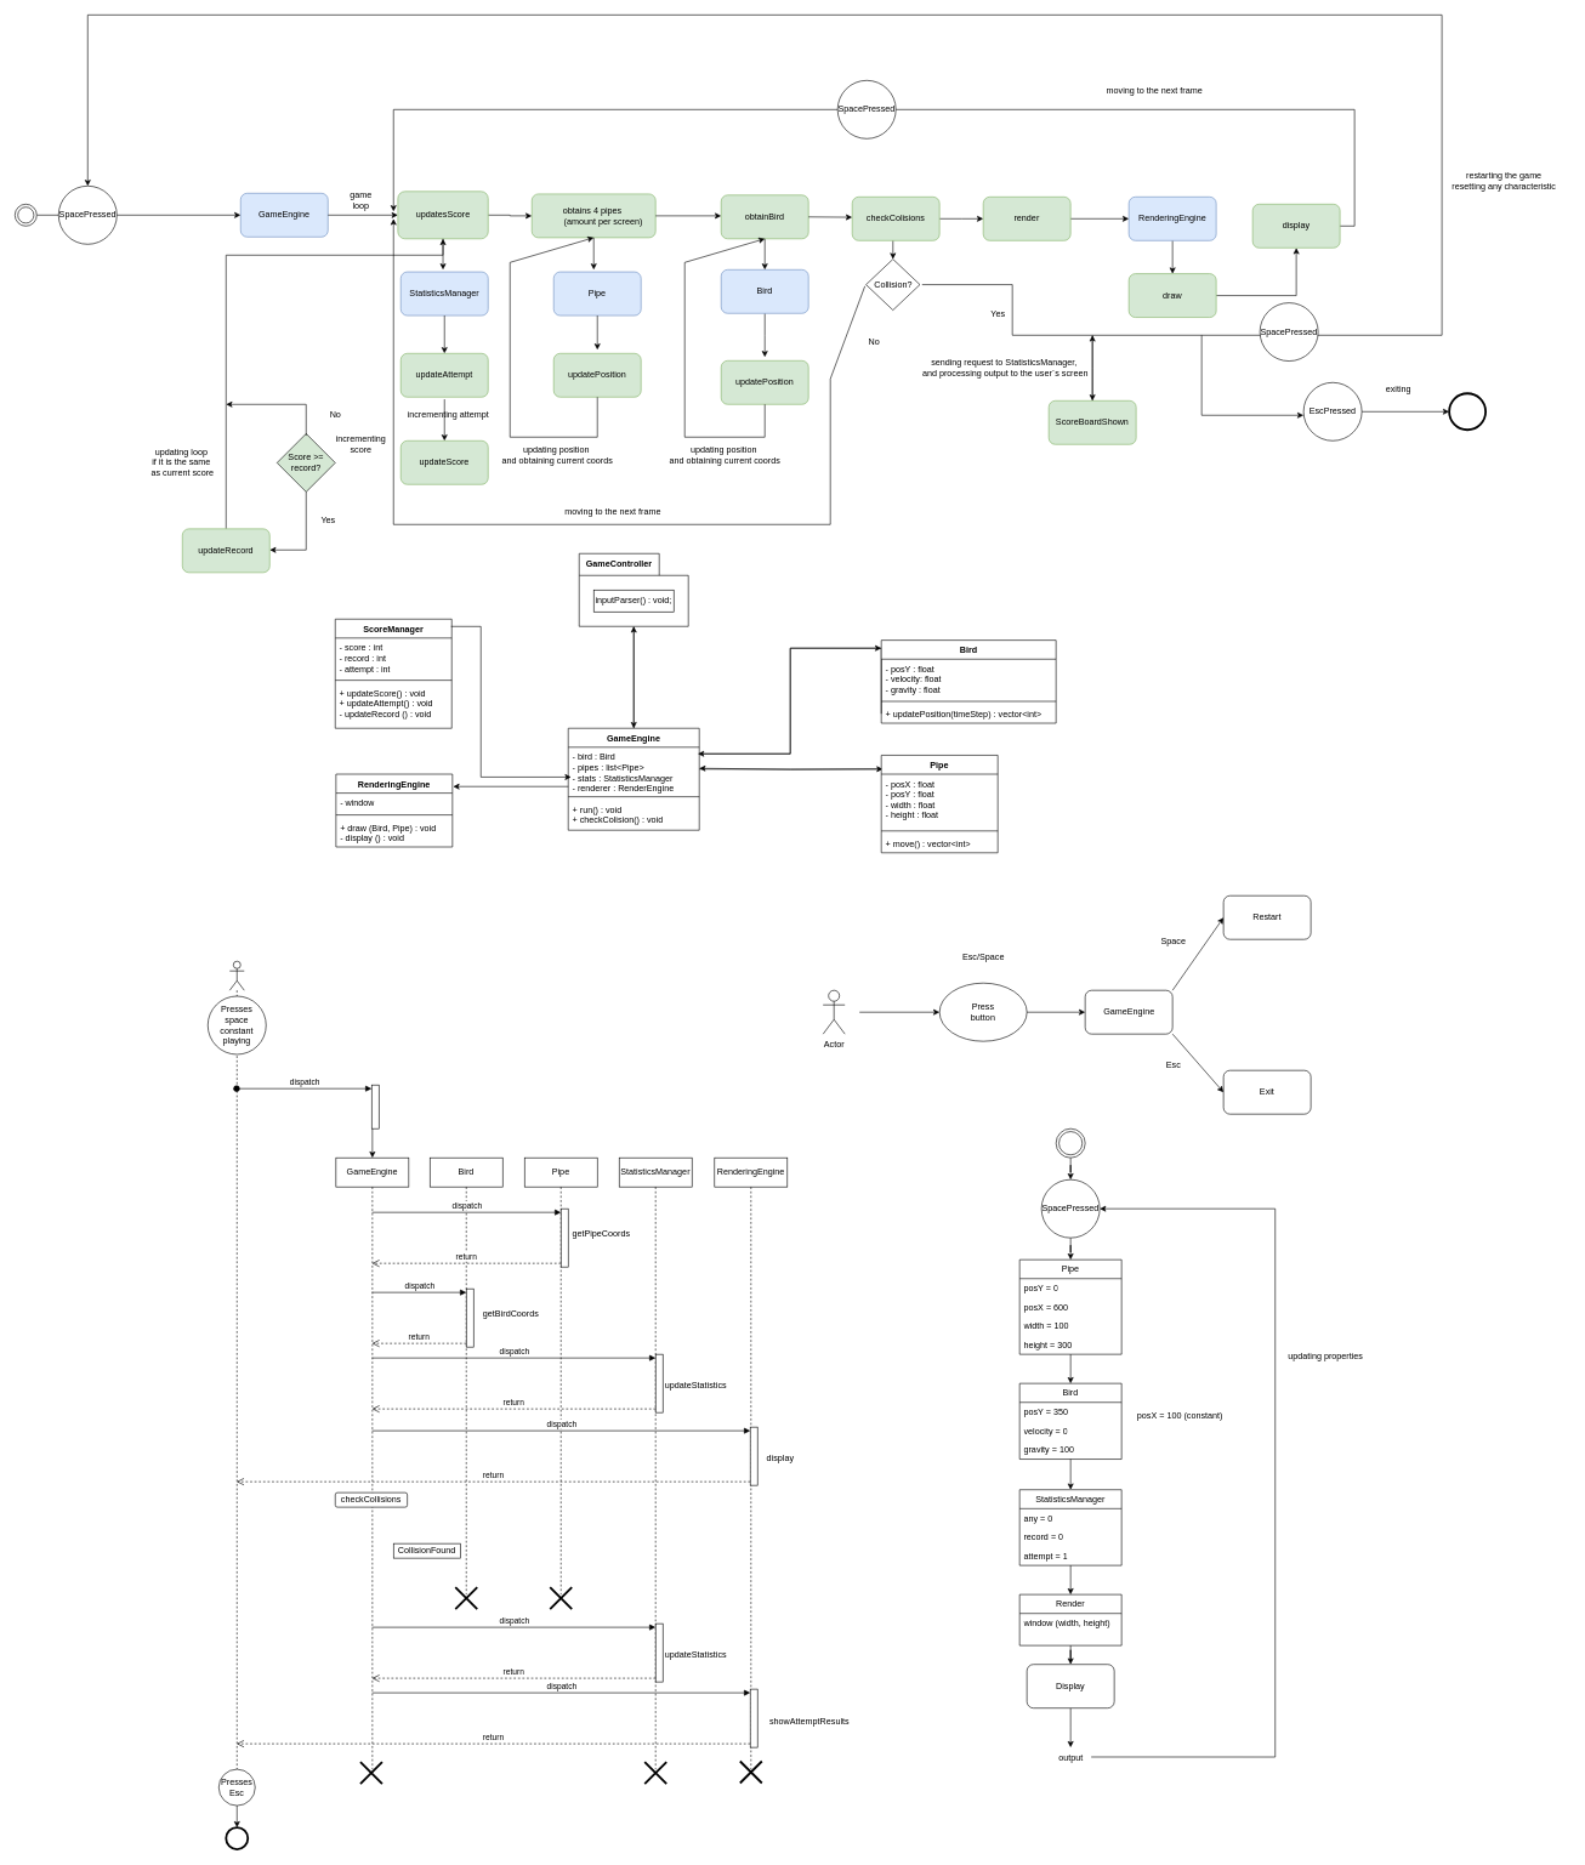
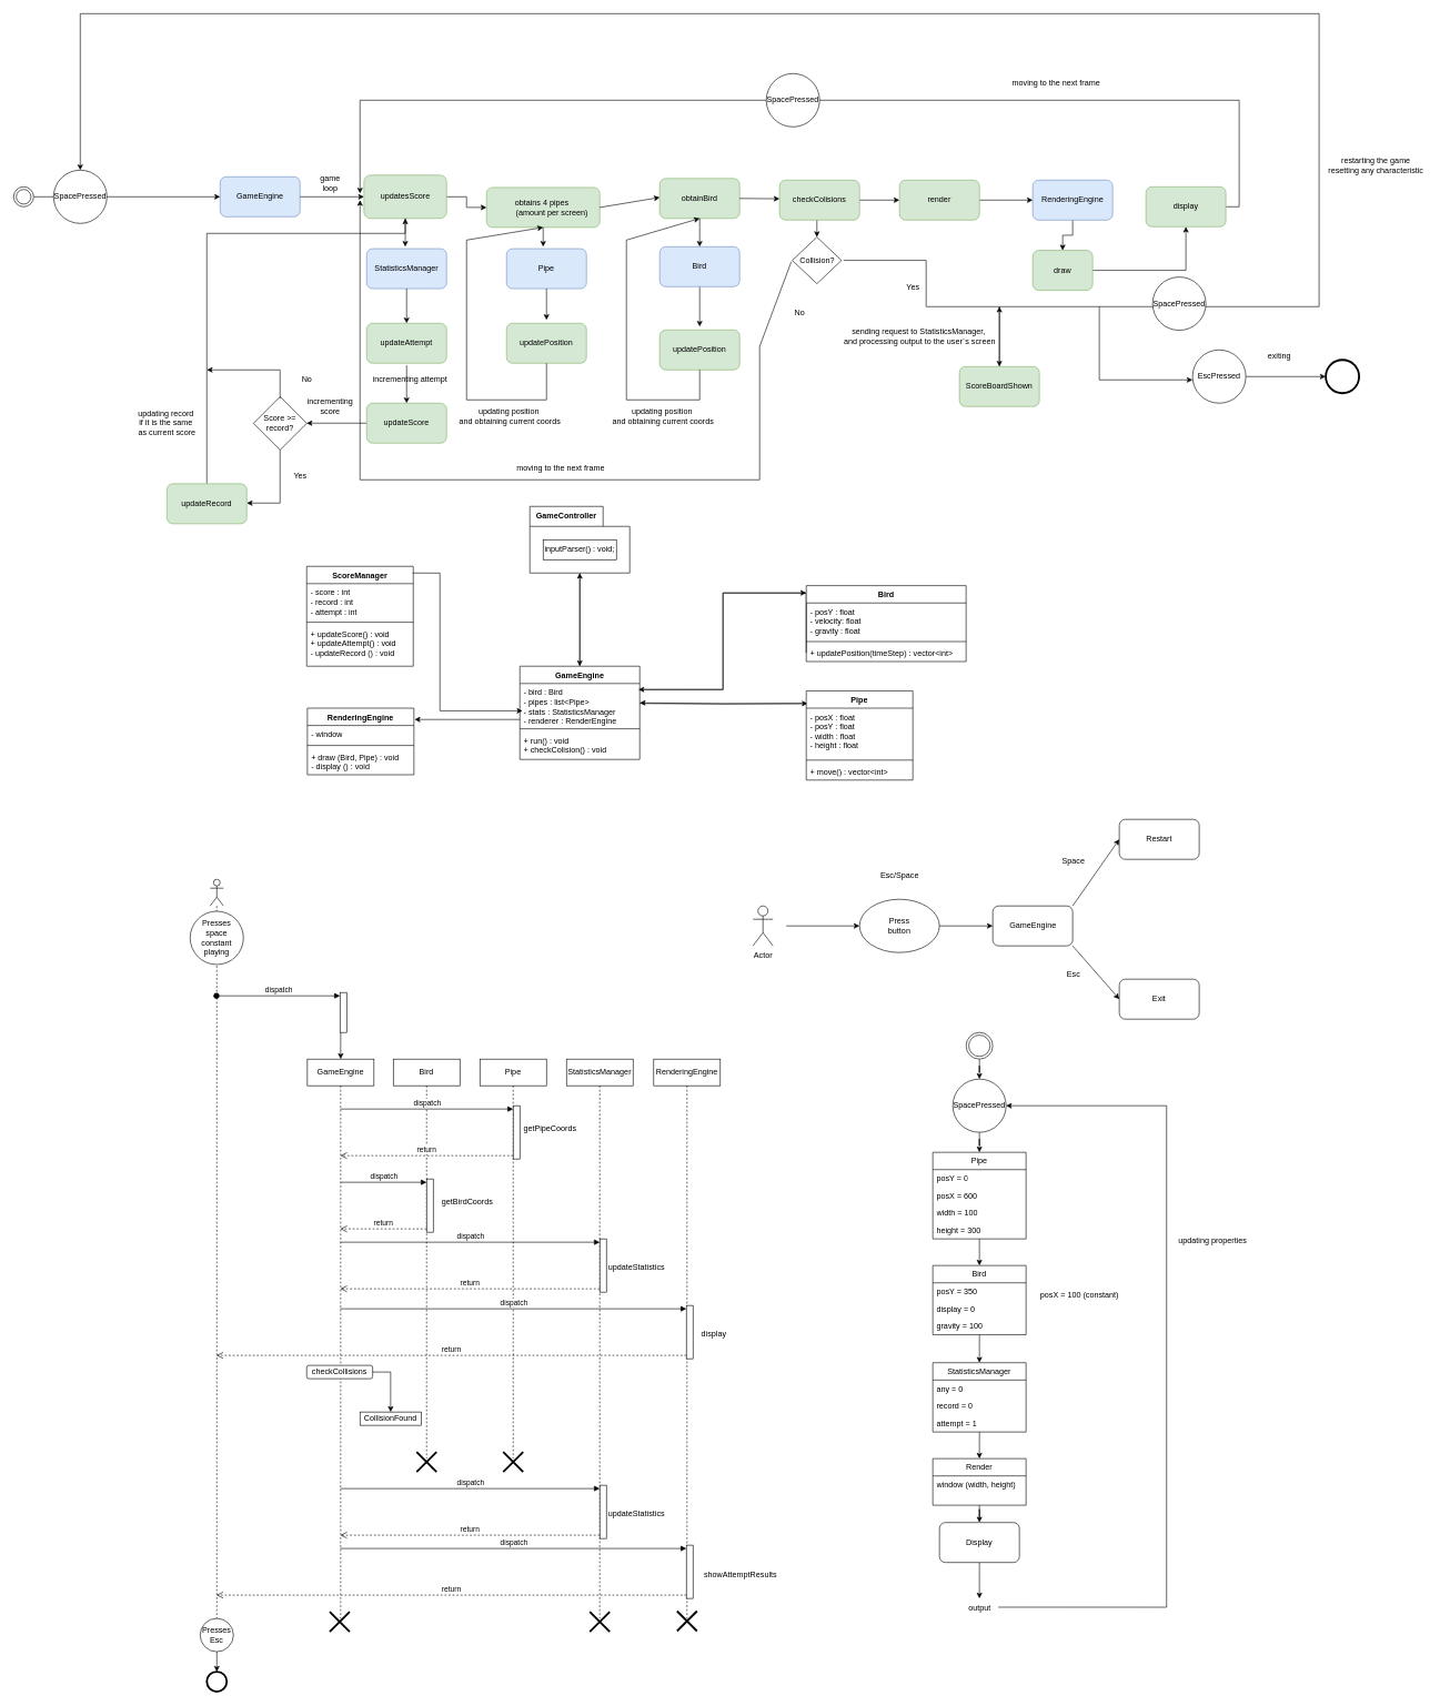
- <mxCell id="77" value="&lt;div&gt;obtains 4 pipes&amp;nbsp;&lt;/div&gt;&lt;div&gt;&lt;span style=&quot;white-space: pre;&quot;&gt;&#09;&lt;/span&gt;(amount per screen)&lt;/div&gt;" style="rounded=1;whiteSpace=wrap;html=1;fillColor=#d5e8d4;strokeColor=#82b366;" parent="1" vertex="1"><mxGeometry x="730" y="266" width="170" height="60" as="geometry" /></mxCell>
+ <mxCell id="77" value="&lt;div&gt;obtains 4 pipes&amp;nbsp;&lt;/div&gt;&lt;div&gt;&lt;span style=&quot;white-space: pre;&quot;&gt;&#09;&lt;/span&gt;(amount per screen)&lt;/div&gt;" style="rounded=1;whiteSpace=wrap;html=1;fillColor=#d5e8d4;strokeColor=#82b366;" parent="1" vertex="1"><mxGeometry x="730" y="281" width="170" height="60" as="geometry" /></mxCell>
- <mxCell id="96" value="draw" style="rounded=1;whiteSpace=wrap;html=1;fillColor=#d5e8d4;strokeColor=#82b366;" parent="1" vertex="1"><mxGeometry x="1550" y="375.5" width="120" height="60" as="geometry" /></mxCell>
+ <mxCell id="96" value="draw" style="rounded=1;whiteSpace=wrap;html=1;fillColor=#d5e8d4;strokeColor=#82b366;" parent="1" vertex="1"><mxGeometry x="1550" y="375.5" width="90" height="60" as="geometry" /></mxCell>
- <mxCell id="156" value="&lt;div&gt;updating loop&amp;nbsp;&lt;/div&gt;&lt;div&gt;if it is the same&amp;nbsp;&lt;/div&gt;&lt;div&gt;as current score&lt;/div&gt;" style="text;html=1;align=center;verticalAlign=middle;resizable=0;points=[];autosize=1;strokeColor=none;fillColor=none;" vertex="1" parent="1"><mxGeometry x="190" y="605" width="120" height="60" as="geometry" /></mxCell>
+ <mxCell id="156" value="&lt;div&gt;updating record&amp;nbsp;&lt;/div&gt;&lt;div&gt;if it is the same&amp;nbsp;&lt;/div&gt;&lt;div&gt;as current score&lt;/div&gt;" style="text;html=1;align=center;verticalAlign=middle;resizable=0;points=[];autosize=1;strokeColor=none;fillColor=none;" vertex="1" parent="1"><mxGeometry x="190" y="605" width="120" height="60" as="geometry" /></mxCell>
- <mxCell id="68" value="Score &amp;gt;= record?" style="rhombus;whiteSpace=wrap;html=1;fillColor=#d5e8d4;" parent="1" vertex="1"><mxGeometry x="380" y="595.25" width="80" height="80" as="geometry" /></mxCell>
+ <mxCell id="68" value="Score &amp;gt;= record?" style="rhombus;whiteSpace=wrap;html=1;" parent="1" vertex="1"><mxGeometry x="380" y="595.25" width="80" height="80" as="geometry" /></mxCell>
+ <mxCell id="66" style="edgeStyle=orthogonalEdgeStyle;rounded=0;orthogonalLoop=1;jettySize=auto;html=1;exitX=0;exitY=0.5;exitDx=0;exitDy=0;" parent="1" source="67" target="68" edge="1"><mxGeometry relative="1" as="geometry"><mxPoint x="420" y="635.25" as="targetPoint" /><Array as="points"><mxPoint x="520" y="635" /><mxPoint x="520" y="635" /></Array></mxGeometry></mxCell>
- <mxCell id="177" value="velocity = 0" style="text;strokeColor=none;fillColor=none;align=left;verticalAlign=top;spacingLeft=4;spacingRight=4;overflow=hidden;rotatable=0;points=[[0,0.5],[1,0.5]];portConstraint=eastwest;whiteSpace=wrap;html=1;" vertex="1" parent="175"><mxGeometry y="52" width="140" height="26" as="geometry" /></mxCell>
+ <mxCell id="177" value="display = 0" style="text;strokeColor=none;fillColor=none;align=left;verticalAlign=top;spacingLeft=4;spacingRight=4;overflow=hidden;rotatable=0;points=[[0,0.5],[1,0.5]];portConstraint=eastwest;whiteSpace=wrap;html=1;" vertex="1" parent="175"><mxGeometry y="52" width="140" height="26" as="geometry" /></mxCell>
+ <mxCell id="125" style="edgeStyle=orthogonalEdgeStyle;rounded=0;orthogonalLoop=1;jettySize=auto;html=1;" edge="1" parent="1" source="126" target="127"><mxGeometry relative="1" as="geometry"><mxPoint x="608" y="2090" as="targetPoint" /><Array as="points"><mxPoint x="586" y="2060" /></Array></mxGeometry></mxCell>
